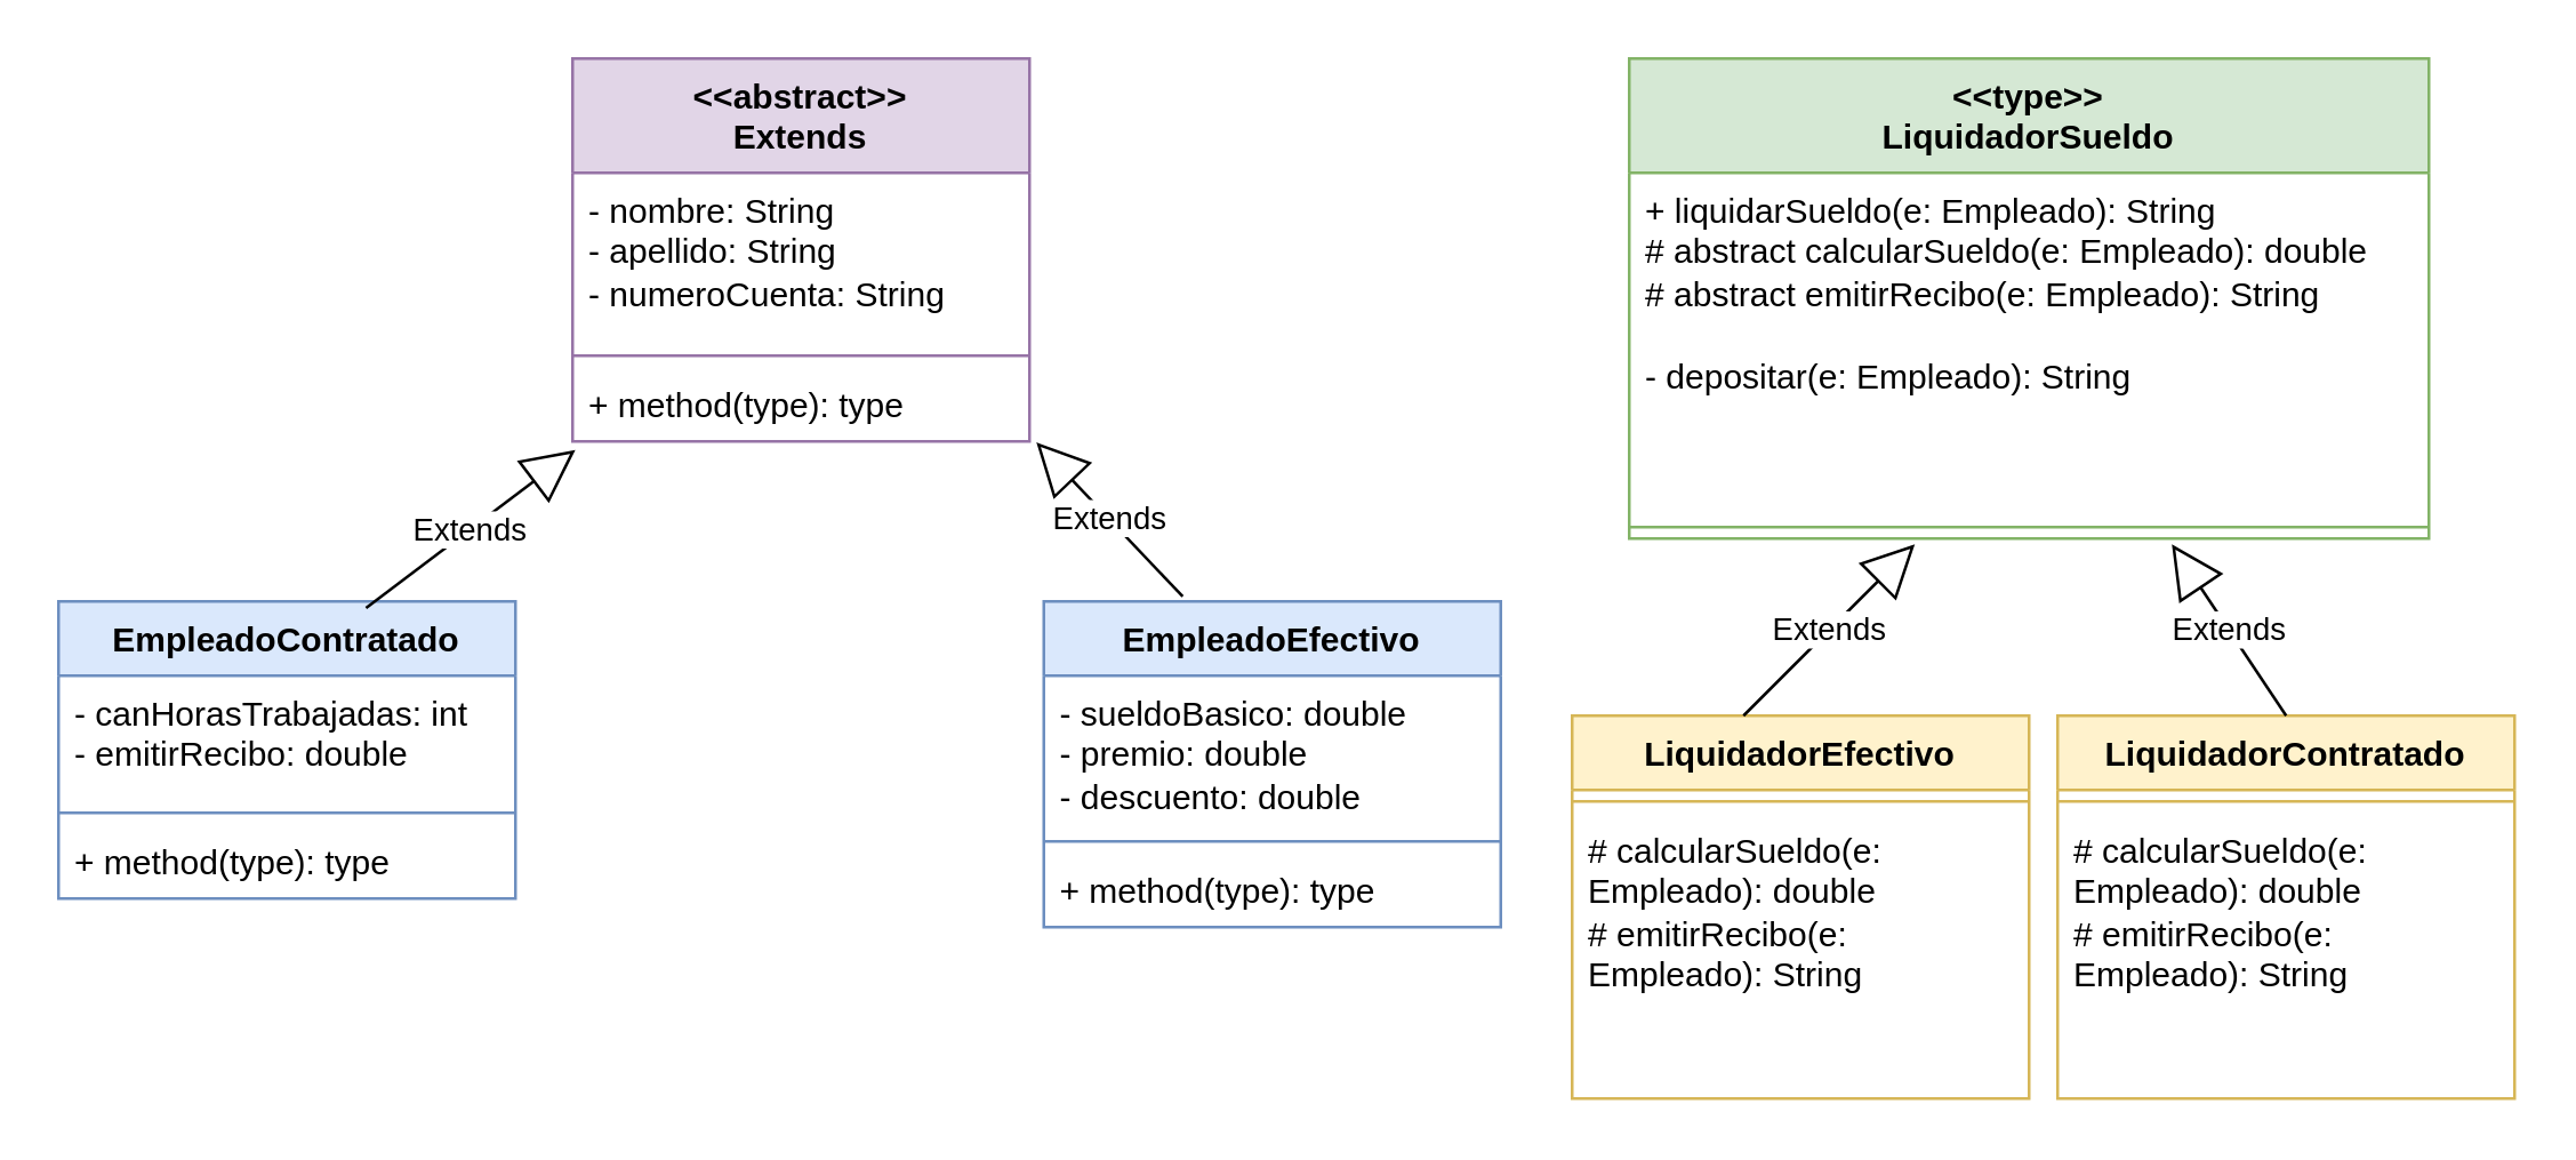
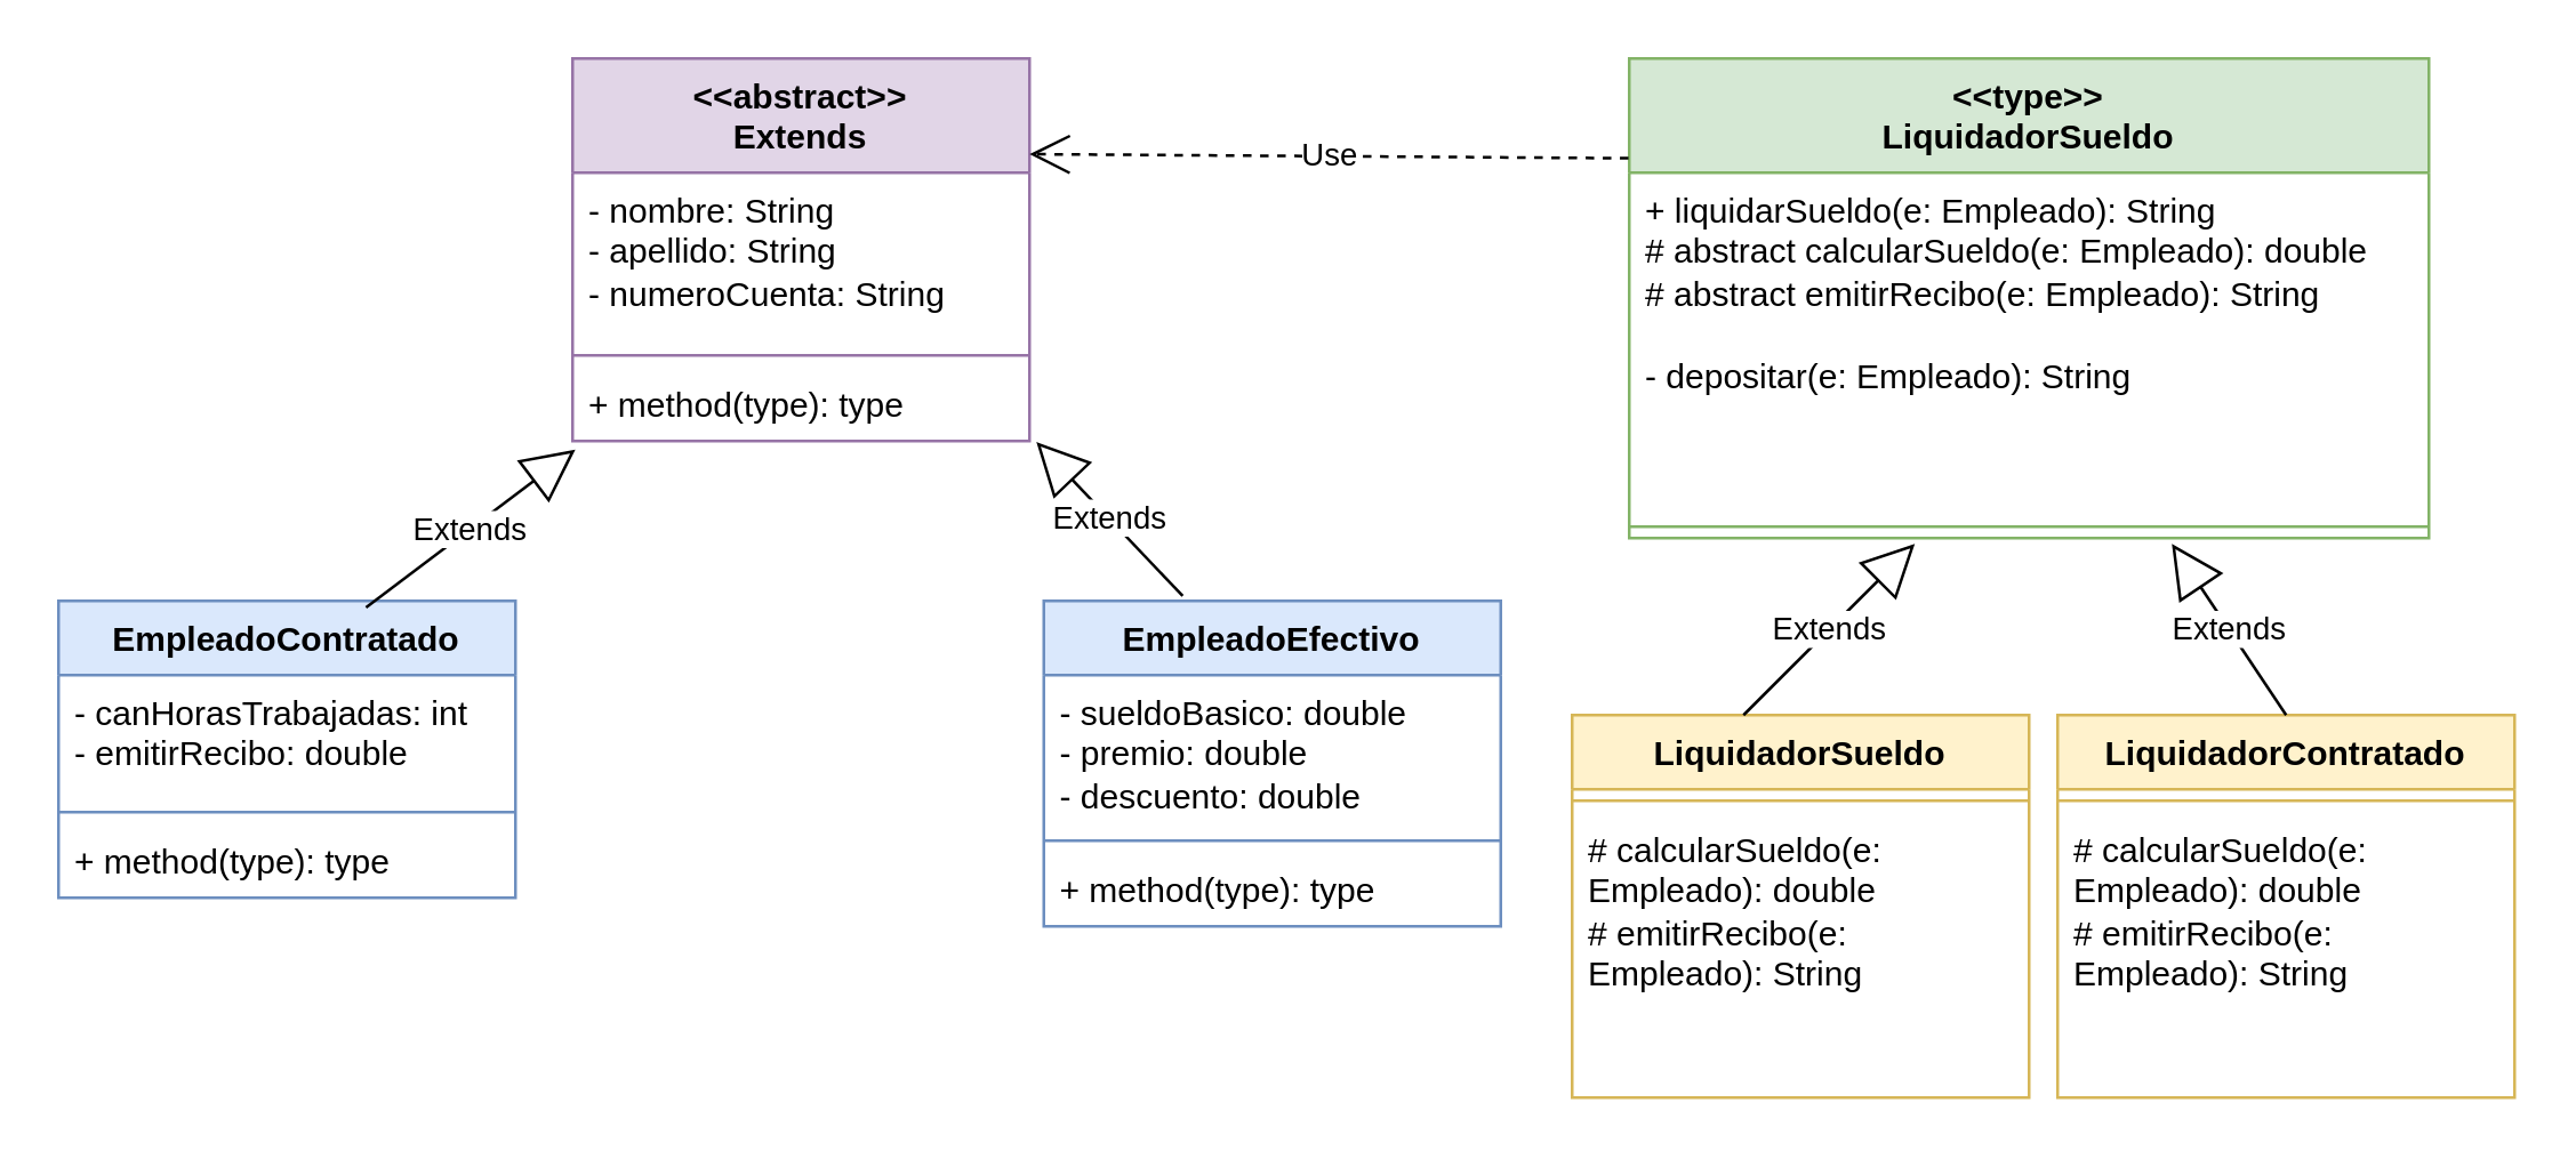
+ <mxCell id="27" value="Use" style="endArrow=open;endSize=12;dashed=1;html=1;rounded=0;entryX=1;entryY=0.25;entryDx=0;entryDy=0;exitX=-0.001;exitY=0.208;exitDx=0;exitDy=0;exitPerimeter=0;" edge="1" parent="1" source="16" target="2"><mxGeometry width="160" relative="1" as="geometry"><mxPoint x="380" y="220" as="sourcePoint" /><mxPoint x="540" y="220" as="targetPoint" /></mxGeometry></mxCell>
- <mxCell id="19" value="LiquidadorEfectivo" style="swimlane;fontStyle=1;align=center;verticalAlign=top;childLayout=stackLayout;horizontal=1;startSize=26;horizontalStack=0;resizeParent=1;resizeParentMax=0;resizeLast=0;collapsible=1;marginBottom=0;whiteSpace=wrap;html=1;fillColor=#fff2cc;strokeColor=#d6b656;" vertex="1" parent="1"><mxGeometry x="550" y="250" width="160" height="134" as="geometry" /></mxCell>
+ <mxCell id="19" value="LiquidadorSueldo" style="swimlane;fontStyle=1;align=center;verticalAlign=top;childLayout=stackLayout;horizontal=1;startSize=26;horizontalStack=0;resizeParent=1;resizeParentMax=0;resizeLast=0;collapsible=1;marginBottom=0;whiteSpace=wrap;html=1;fillColor=#fff2cc;strokeColor=#d6b656;" vertex="1" parent="1"><mxGeometry x="550" y="250" width="160" height="134" as="geometry" /></mxCell>
